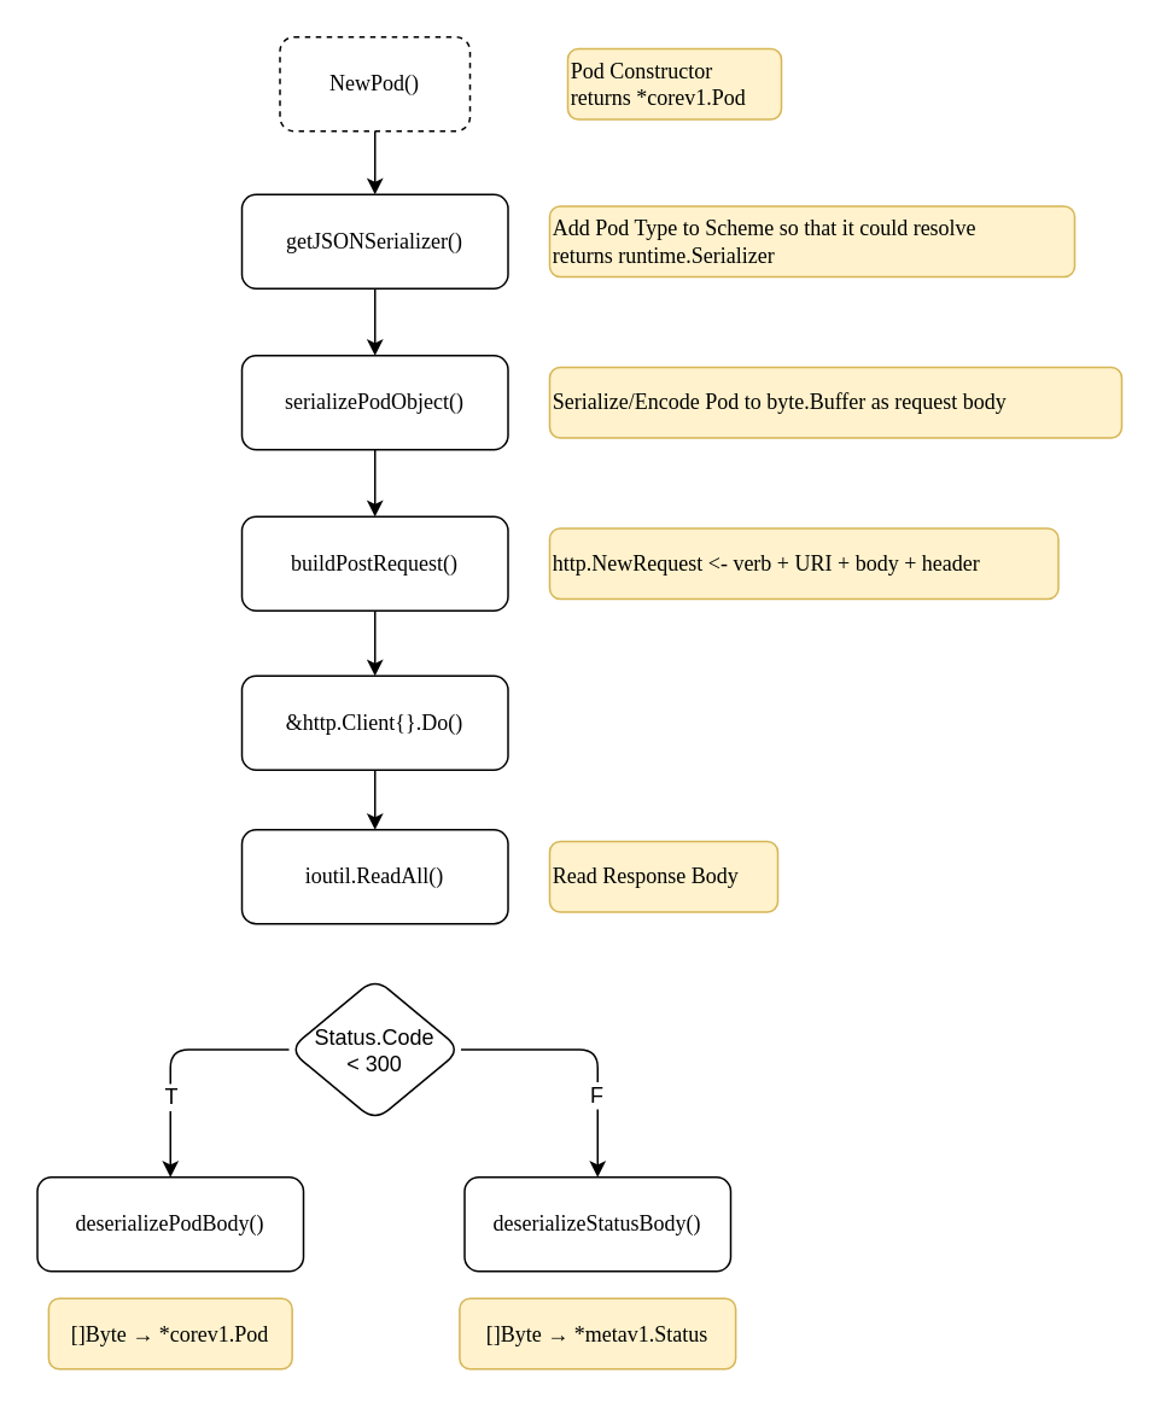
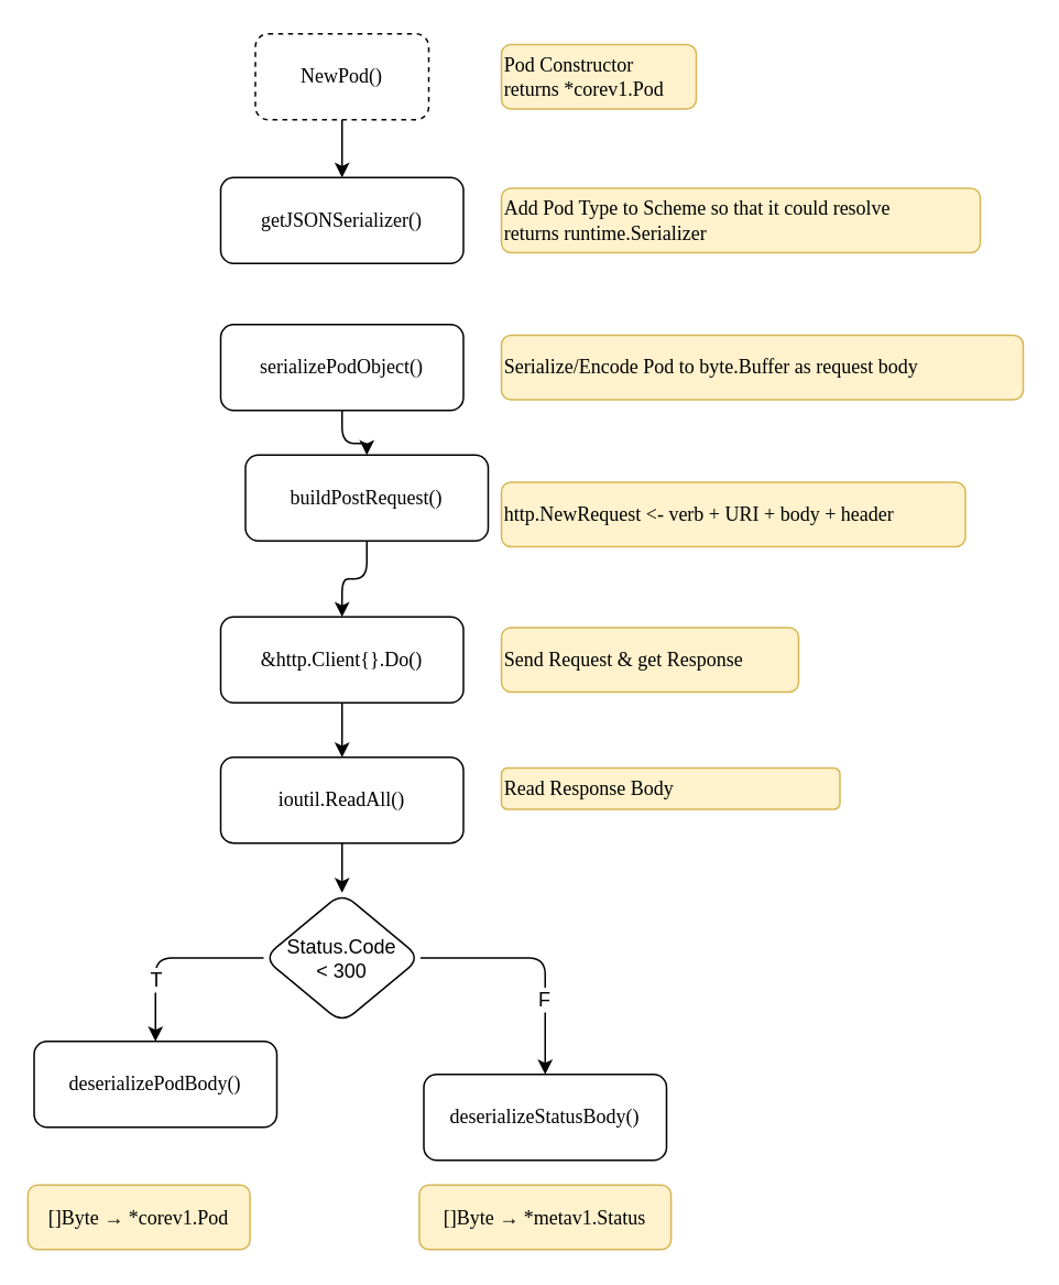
- <mxCell id="4" value="Pod Constructor&lt;br&gt;returns *corev1.Pod" style="text;html=1;strokeColor=#d6b656;fillColor=#fff2cc;align=left;verticalAlign=middle;whiteSpace=wrap;rounded=1;fontSize=12;fontFamily=Comic Sans MS;" vertex="1" parent="1"><mxGeometry x="313" y="26.5" width="118" height="39" as="geometry" /></mxCell>
+ <mxCell id="4" value="Pod Constructor&lt;br&gt;returns *corev1.Pod" style="text;html=1;strokeColor=#d6b656;fillColor=#fff2cc;align=left;verticalAlign=middle;whiteSpace=wrap;rounded=1;fontSize=12;fontFamily=Comic Sans MS;" vertex="1" parent="1"><mxGeometry x="303" y="26.5" width="118" height="39" as="geometry" /></mxCell>
- <mxCell id="5" style="edgeStyle=orthogonalEdgeStyle;rounded=1;orthogonalLoop=1;jettySize=auto;html=1;fontFamily=Comic Sans MS;fontSize=12;fontColor=default;" edge="1" parent="1" source="6" target="9"><mxGeometry relative="1" as="geometry" /></mxCell>
- <mxCell id="12" value="buildPostRequest()" style="rounded=1;whiteSpace=wrap;html=1;strokeColor=default;fontFamily=Comic Sans MS;fontSize=12;fontColor=default;fillColor=default;" vertex="1" parent="1"><mxGeometry x="133" y="285" width="147" height="52" as="geometry" /></mxCell>
+ <mxCell id="12" value="buildPostRequest()" style="rounded=1;whiteSpace=wrap;html=1;strokeColor=default;fontFamily=Comic Sans MS;fontSize=12;fontColor=default;fillColor=default;" vertex="1" parent="1"><mxGeometry x="148" y="275" width="147" height="52" as="geometry" /></mxCell>
+ <mxCell id="16" value="Send Request &amp;amp; get Response" style="text;html=1;strokeColor=#d6b656;fillColor=#fff2cc;align=left;verticalAlign=middle;whiteSpace=wrap;rounded=1;fontSize=12;fontFamily=Comic Sans MS;" vertex="1" parent="1"><mxGeometry x="303" y="379.5" width="180" height="39" as="geometry" /></mxCell>
- <mxCell id="19" value="Read Response&amp;nbsp;Body" style="text;html=1;strokeColor=#d6b656;fillColor=#fff2cc;align=left;verticalAlign=middle;whiteSpace=wrap;rounded=1;fontSize=12;fontFamily=Comic Sans MS;" vertex="1" parent="1"><mxGeometry x="303" y="464.5" width="126" height="39" as="geometry" /></mxCell>
+ <mxCell id="19" value="Read Response&amp;nbsp;Body" style="text;html=1;strokeColor=#d6b656;fillColor=#fff2cc;align=left;verticalAlign=middle;whiteSpace=wrap;rounded=1;fontSize=12;fontFamily=Comic Sans MS;" vertex="1" parent="1"><mxGeometry x="303" y="464.5" width="205" height="25" as="geometry" /></mxCell>
+ <mxCell id="17" style="edgeStyle=orthogonalEdgeStyle;rounded=1;orthogonalLoop=1;jettySize=auto;html=1;fontFamily=Helvetica;fontSize=12;fontColor=default;" edge="1" parent="1" source="18" target="24"><mxGeometry relative="1" as="geometry" /></mxCell>
- <mxCell id="25" value="deserializePodBody()" style="rounded=1;whiteSpace=wrap;html=1;strokeColor=default;fontFamily=Comic Sans MS;fontSize=12;fontColor=default;fillColor=default;" vertex="1" parent="1"><mxGeometry x="20" y="650" width="147" height="52" as="geometry" /></mxCell>
+ <mxCell id="25" value="deserializePodBody()" style="rounded=1;whiteSpace=wrap;html=1;strokeColor=default;fontFamily=Comic Sans MS;fontSize=12;fontColor=default;fillColor=default;" vertex="1" parent="1"><mxGeometry x="20" y="630" width="147" height="52" as="geometry" /></mxCell>
- <mxCell id="28" value="[]Byte →&amp;nbsp;*corev1.Pod" style="text;html=1;strokeColor=#d6b656;fillColor=#fff2cc;align=center;verticalAlign=middle;whiteSpace=wrap;rounded=1;fontSize=12;fontFamily=Comic Sans MS;" vertex="1" parent="1"><mxGeometry x="26.25" y="717" width="134.5" height="39" as="geometry" /></mxCell>
+ <mxCell id="28" value="[]Byte →&amp;nbsp;*corev1.Pod" style="text;html=1;strokeColor=#d6b656;fillColor=#fff2cc;align=center;verticalAlign=middle;whiteSpace=wrap;rounded=1;fontSize=12;fontFamily=Comic Sans MS;" vertex="1" parent="1"><mxGeometry x="16.25" y="717" width="134.5" height="39" as="geometry" /></mxCell>
